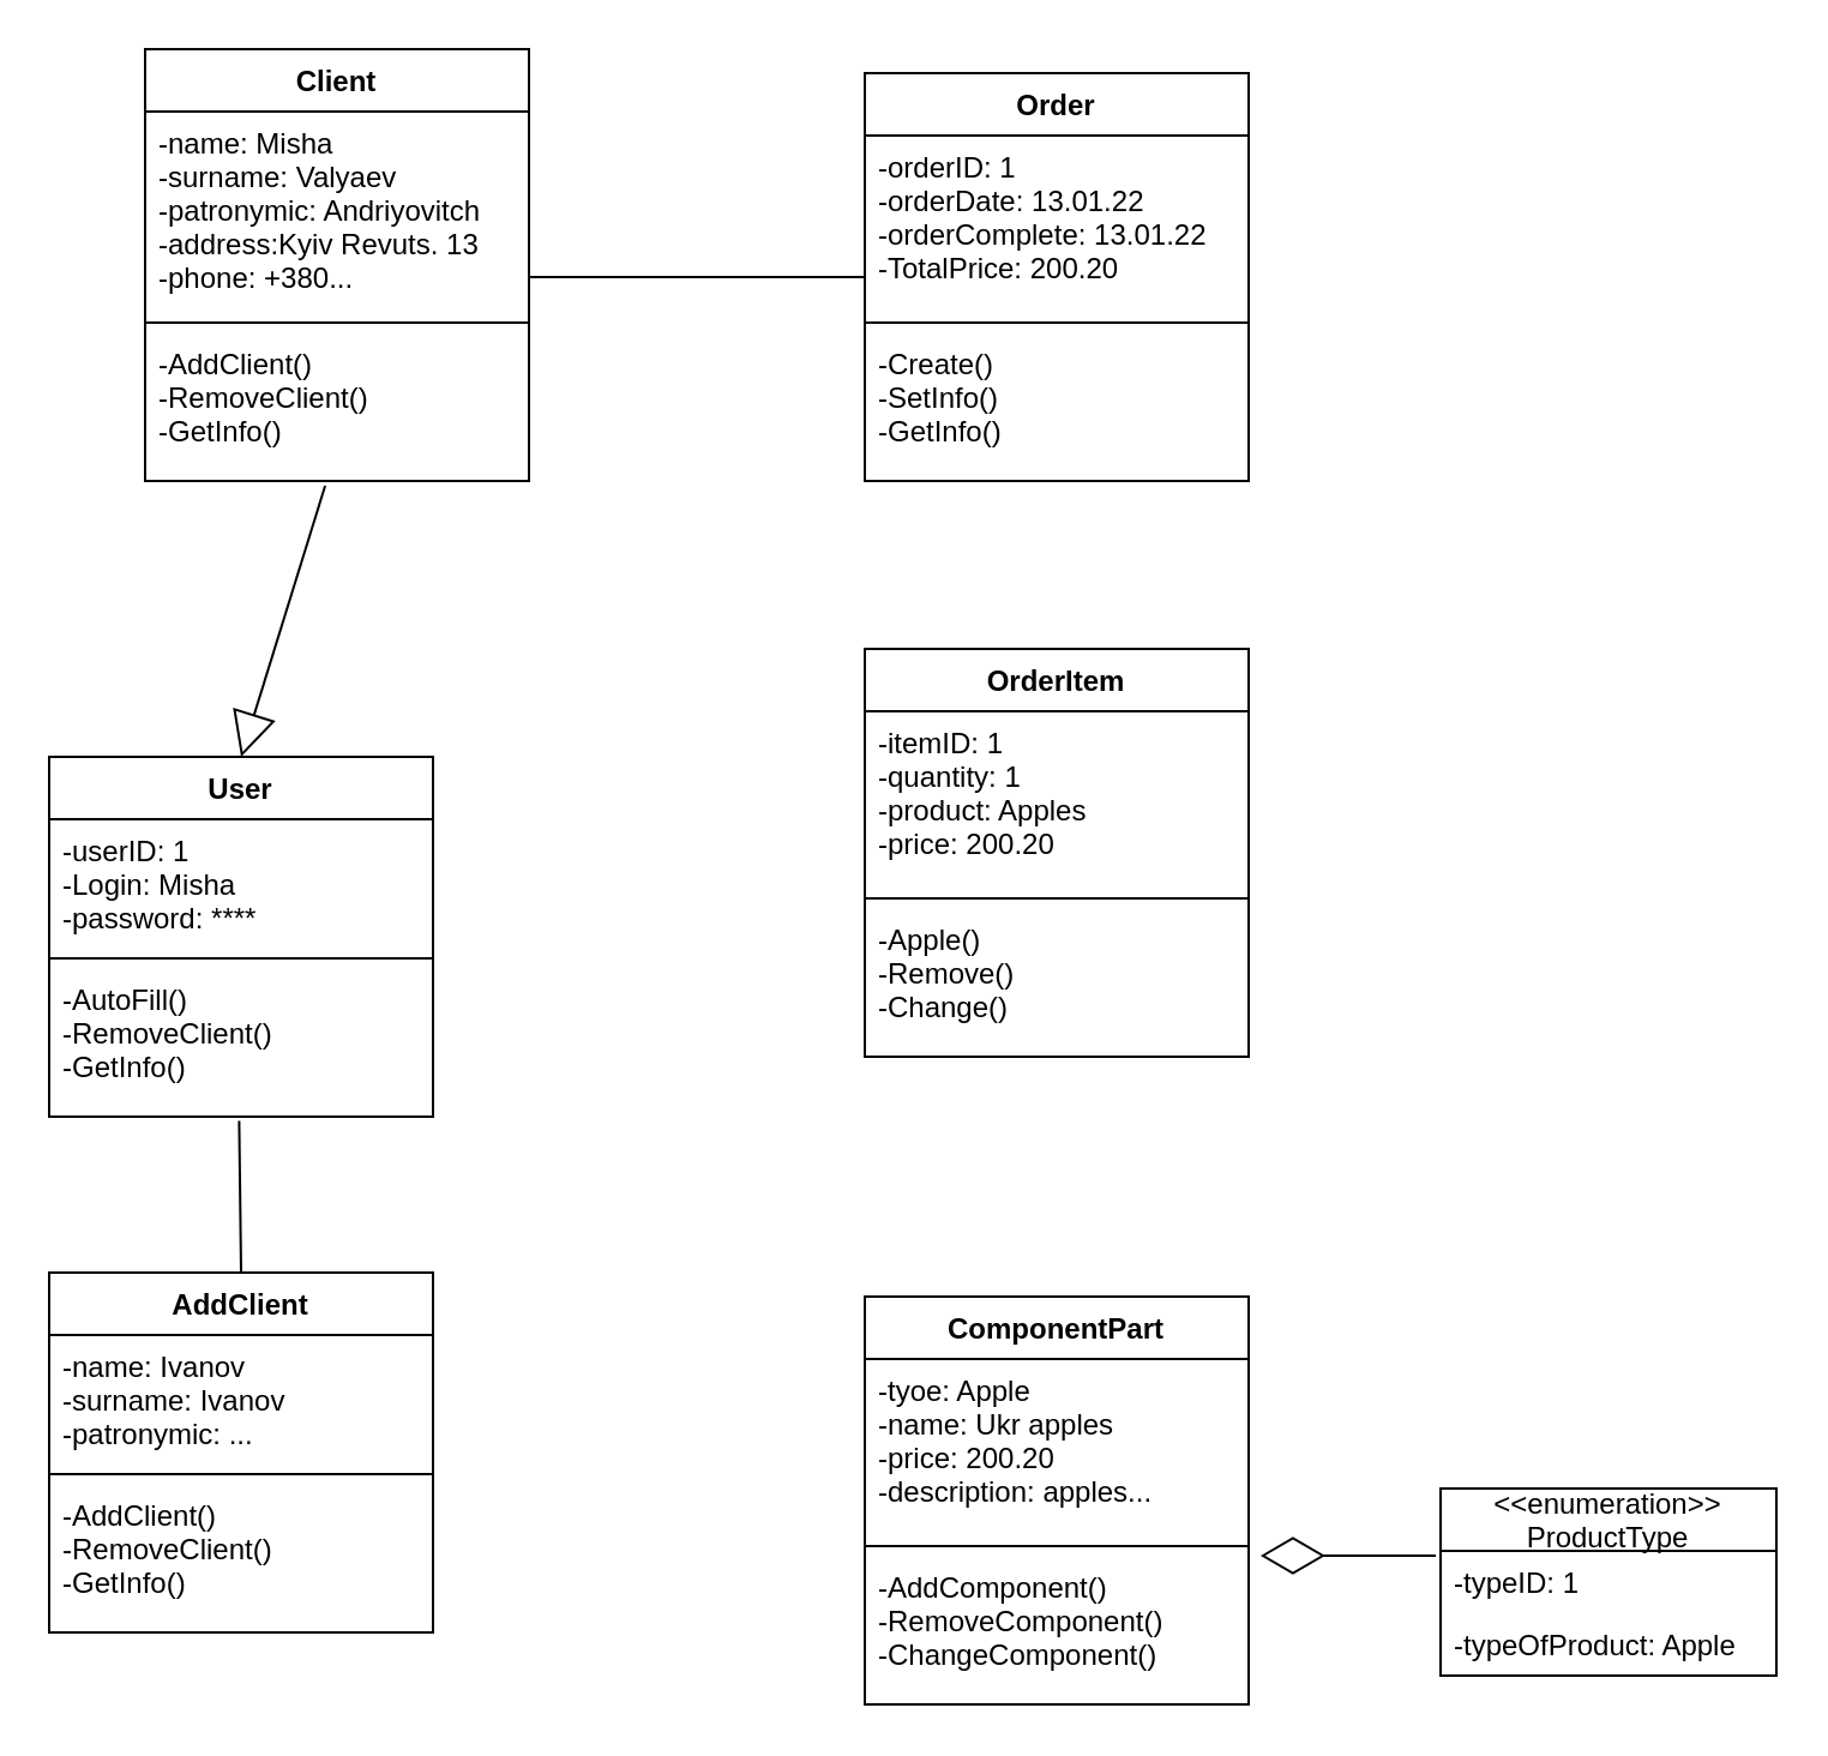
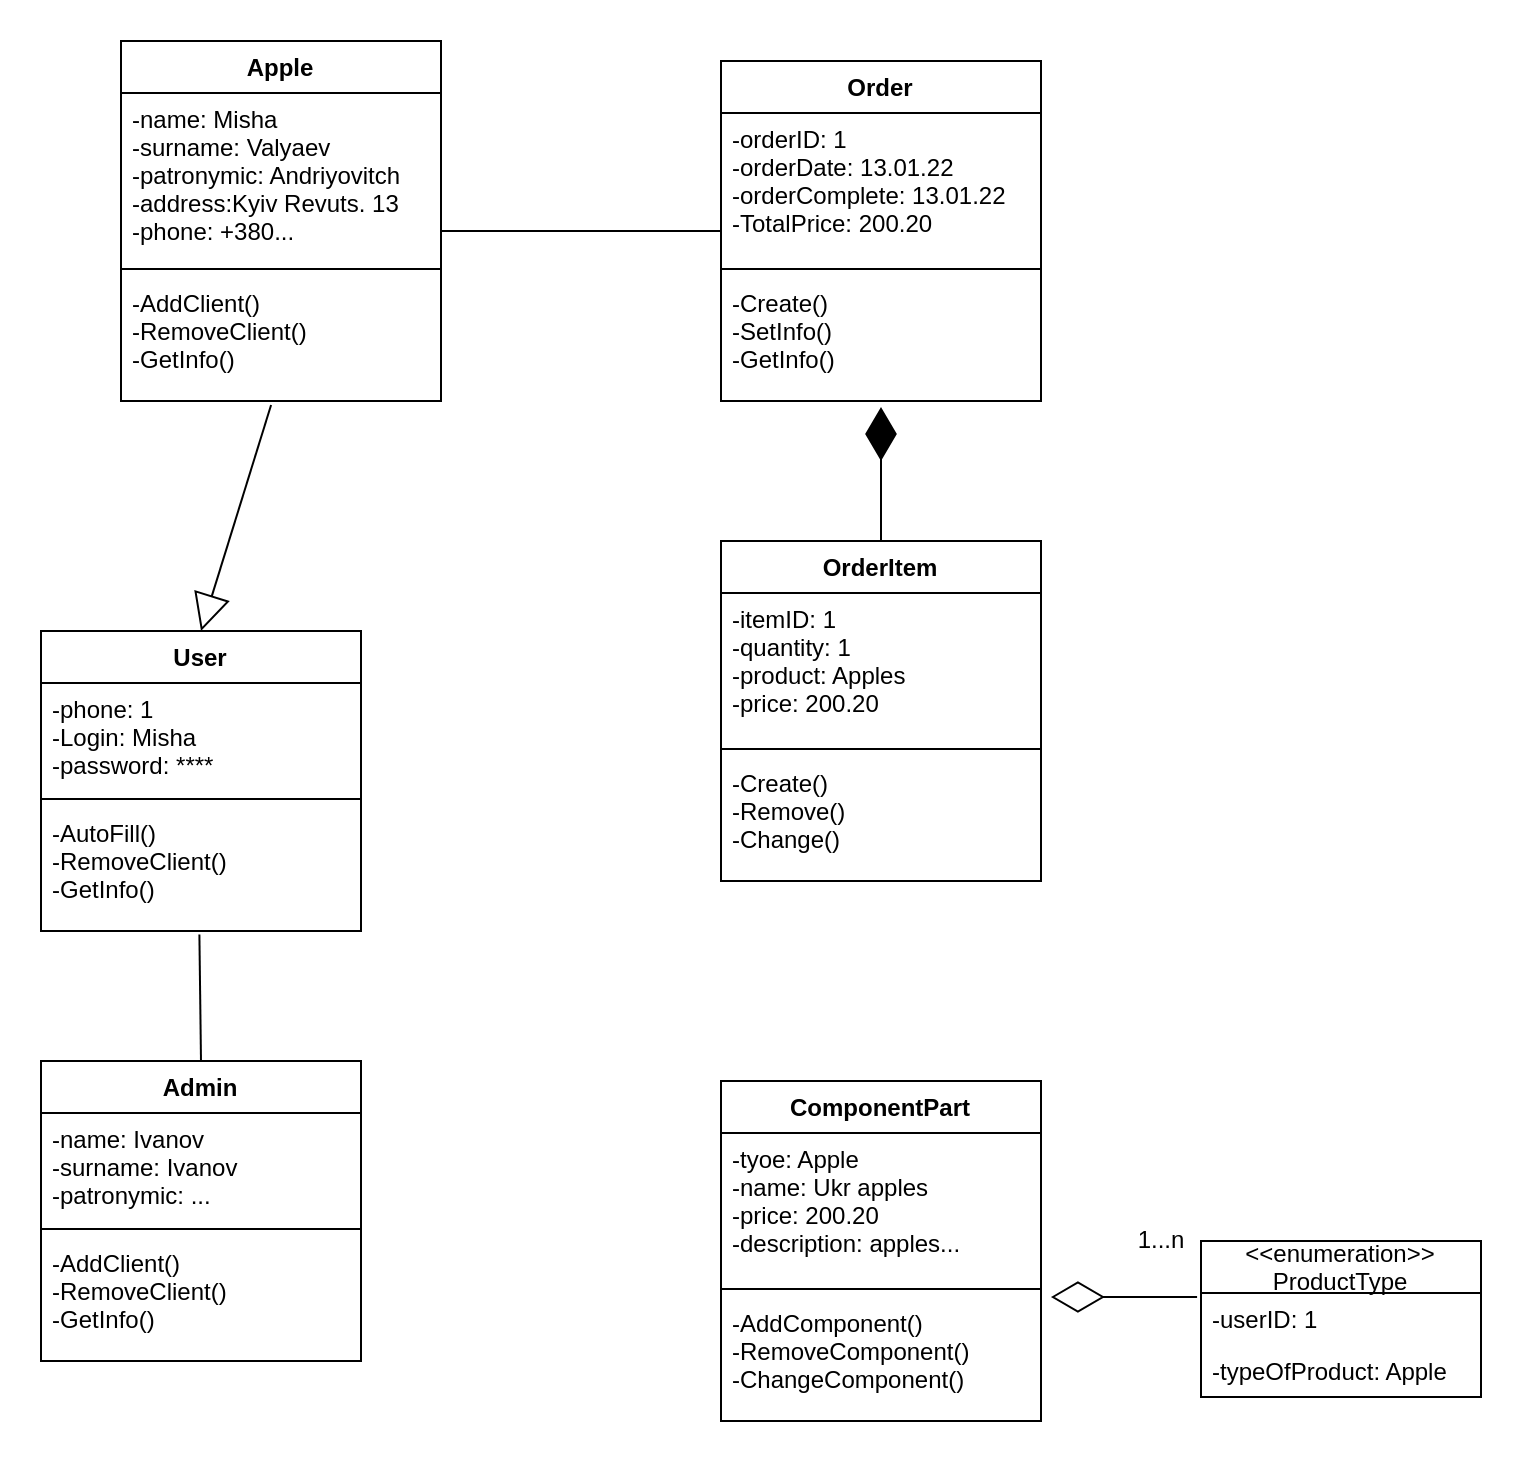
- <mxCell id="2" value="Client" style="swimlane;fontStyle=1;align=center;verticalAlign=top;childLayout=stackLayout;horizontal=1;startSize=26;horizontalStack=0;resizeParent=1;resizeParentMax=0;resizeLast=0;collapsible=1;marginBottom=0;" vertex="1" parent="1"><mxGeometry x="60" y="20" width="160" height="180" as="geometry" /></mxCell>
+ <mxCell id="2" value="Apple" style="swimlane;fontStyle=1;align=center;verticalAlign=top;childLayout=stackLayout;horizontal=1;startSize=26;horizontalStack=0;resizeParent=1;resizeParentMax=0;resizeLast=0;collapsible=1;marginBottom=0;" vertex="1" parent="1"><mxGeometry x="60" y="20" width="160" height="180" as="geometry" /></mxCell>
+ <mxCell id="31" value="" style="endArrow=diamondThin;endFill=1;endSize=24;html=1;rounded=0;entryX=0.5;entryY=1.048;entryDx=0;entryDy=0;entryPerimeter=0;exitX=0.5;exitY=0;exitDx=0;exitDy=0;" edge="1" parent="1" source="18" target="9"><mxGeometry width="160" relative="1" as="geometry"><mxPoint x="230" y="300" as="sourcePoint" /><mxPoint x="390" y="300" as="targetPoint" /></mxGeometry></mxCell>
- <mxCell id="11" value="-userID: 1&#10;-Login: Misha&#10;-password: ****" style="text;strokeColor=none;fillColor=none;align=left;verticalAlign=top;spacingLeft=4;spacingRight=4;overflow=hidden;rotatable=0;points=[[0,0.5],[1,0.5]];portConstraint=eastwest;" vertex="1" parent="10"><mxGeometry y="26" width="160" height="54" as="geometry" /></mxCell>
+ <mxCell id="11" value="-phone: 1&#10;-Login: Misha&#10;-password: ****" style="text;strokeColor=none;fillColor=none;align=left;verticalAlign=top;spacingLeft=4;spacingRight=4;overflow=hidden;rotatable=0;points=[[0,0.5],[1,0.5]];portConstraint=eastwest;" vertex="1" parent="10"><mxGeometry y="26" width="160" height="54" as="geometry" /></mxCell>
- <mxCell id="21" value="-Apple()&#10;-Remove()&#10;-Change()" style="text;strokeColor=none;fillColor=none;align=left;verticalAlign=top;spacingLeft=4;spacingRight=4;overflow=hidden;rotatable=0;points=[[0,0.5],[1,0.5]];portConstraint=eastwest;" vertex="1" parent="18"><mxGeometry y="108" width="160" height="62" as="geometry" /></mxCell>
+ <mxCell id="21" value="-Create()&#10;-Remove()&#10;-Change()" style="text;strokeColor=none;fillColor=none;align=left;verticalAlign=top;spacingLeft=4;spacingRight=4;overflow=hidden;rotatable=0;points=[[0,0.5],[1,0.5]];portConstraint=eastwest;" vertex="1" parent="18"><mxGeometry y="108" width="160" height="62" as="geometry" /></mxCell>
- <mxCell id="14" value="AddClient" style="swimlane;fontStyle=1;align=center;verticalAlign=top;childLayout=stackLayout;horizontal=1;startSize=26;horizontalStack=0;resizeParent=1;resizeParentMax=0;resizeLast=0;collapsible=1;marginBottom=0;" vertex="1" parent="1"><mxGeometry x="20" y="530" width="160" height="150" as="geometry" /></mxCell>
+ <mxCell id="14" value="Admin" style="swimlane;fontStyle=1;align=center;verticalAlign=top;childLayout=stackLayout;horizontal=1;startSize=26;horizontalStack=0;resizeParent=1;resizeParentMax=0;resizeLast=0;collapsible=1;marginBottom=0;" vertex="1" parent="1"><mxGeometry x="20" y="530" width="160" height="150" as="geometry" /></mxCell>
+ <mxCell id="33" value="1...n" style="text;html=1;align=center;verticalAlign=middle;resizable=0;points=[];autosize=1;strokeColor=none;fillColor=none;" vertex="1" parent="1"><mxGeometry x="560" y="610" width="40" height="20" as="geometry" /></mxCell>
- <mxCell id="27" value="-typeID: 1" style="text;strokeColor=none;fillColor=none;align=left;verticalAlign=top;spacingLeft=4;spacingRight=4;overflow=hidden;rotatable=0;points=[[0,0.5],[1,0.5]];portConstraint=eastwest;" vertex="1" parent="26"><mxGeometry y="26" width="140" height="26" as="geometry" /></mxCell>
+ <mxCell id="27" value="-userID: 1" style="text;strokeColor=none;fillColor=none;align=left;verticalAlign=top;spacingLeft=4;spacingRight=4;overflow=hidden;rotatable=0;points=[[0,0.5],[1,0.5]];portConstraint=eastwest;" vertex="1" parent="26"><mxGeometry y="26" width="140" height="26" as="geometry" /></mxCell>
